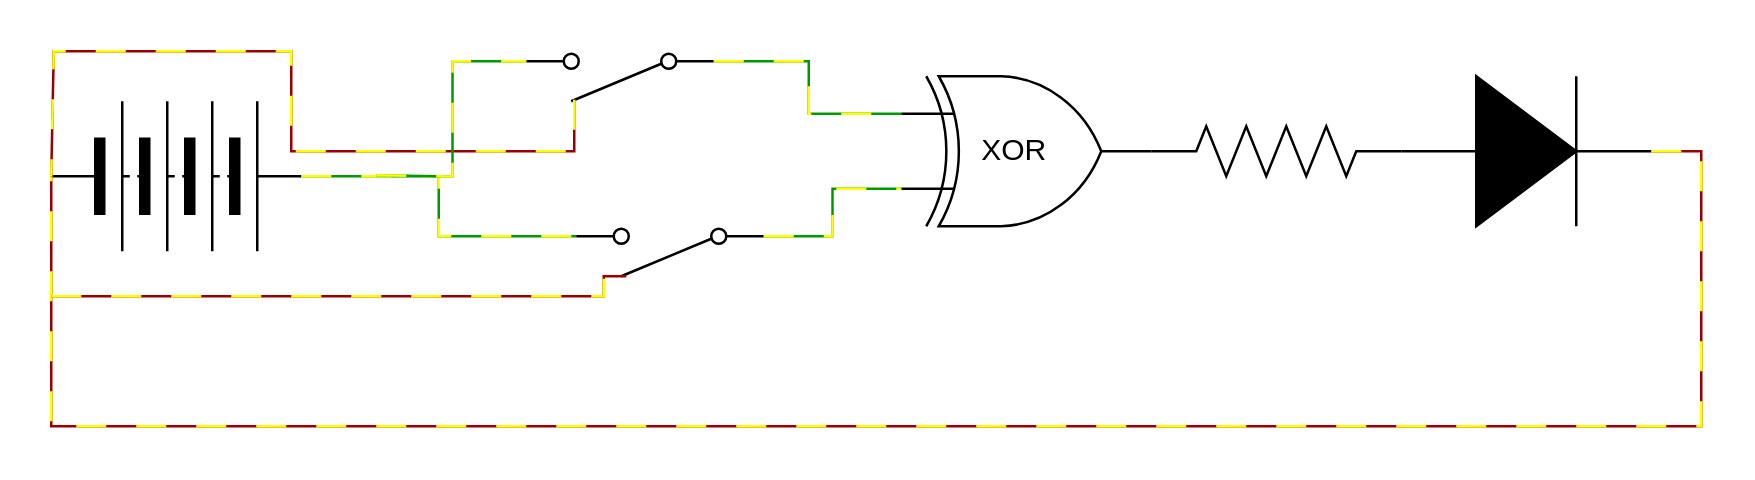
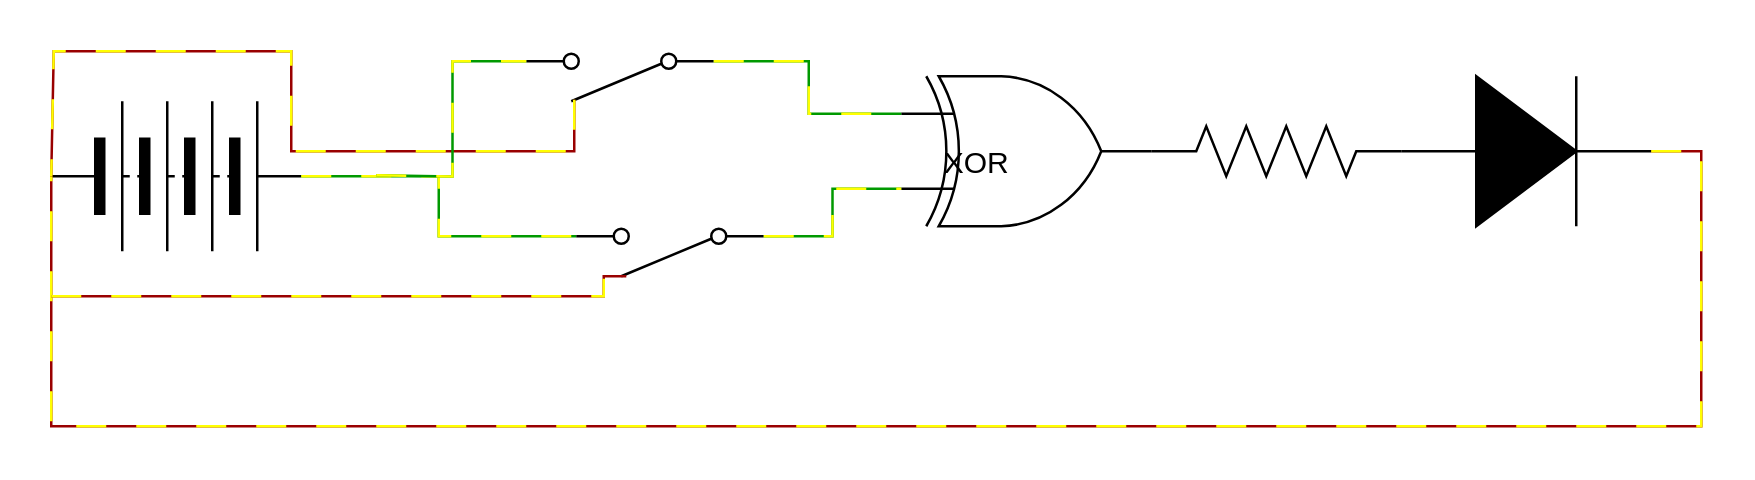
- <mxCell id="15" value="XOR" style="text;html=1;align=center;verticalAlign=middle;resizable=0;points=[];autosize=1;strokeColor=none;fillColor=none;" vertex="1" parent="1"><mxGeometry x="380" y="45" width="50" height="30" as="geometry" /></mxCell>
+ <mxCell id="15" value="XOR" style="text;html=1;align=center;verticalAlign=middle;resizable=0;points=[];autosize=1;strokeColor=none;fillColor=none;" vertex="1" parent="1"><mxGeometry x="365" y="50" width="50" height="30" as="geometry" /></mxCell>
